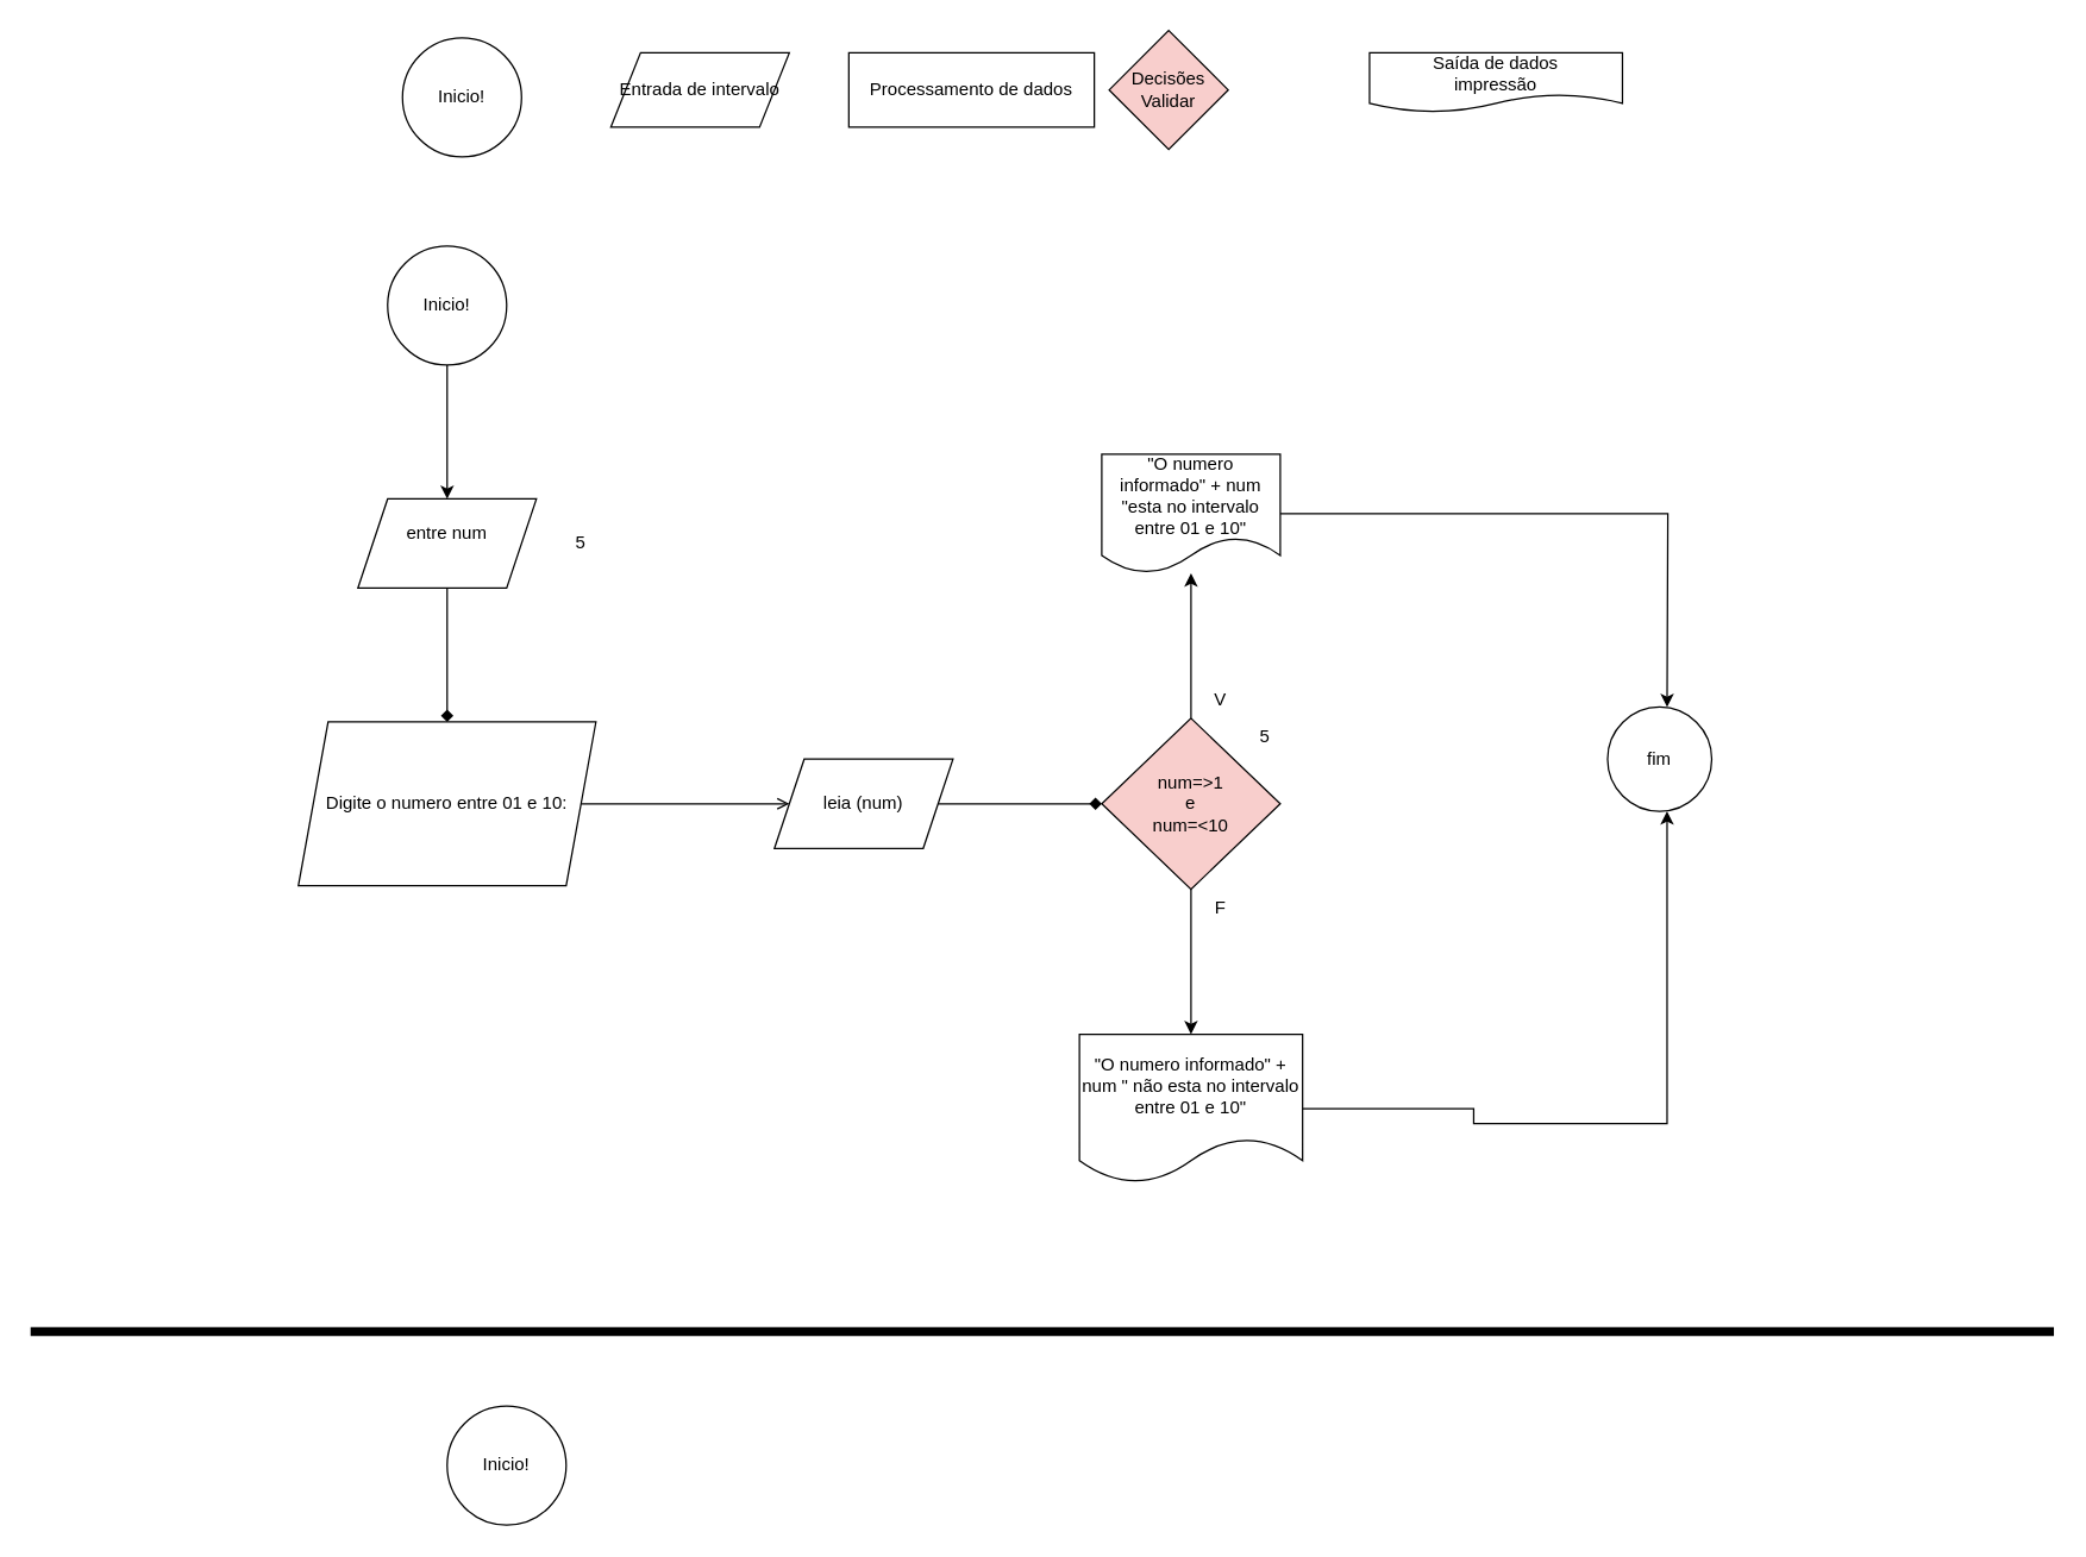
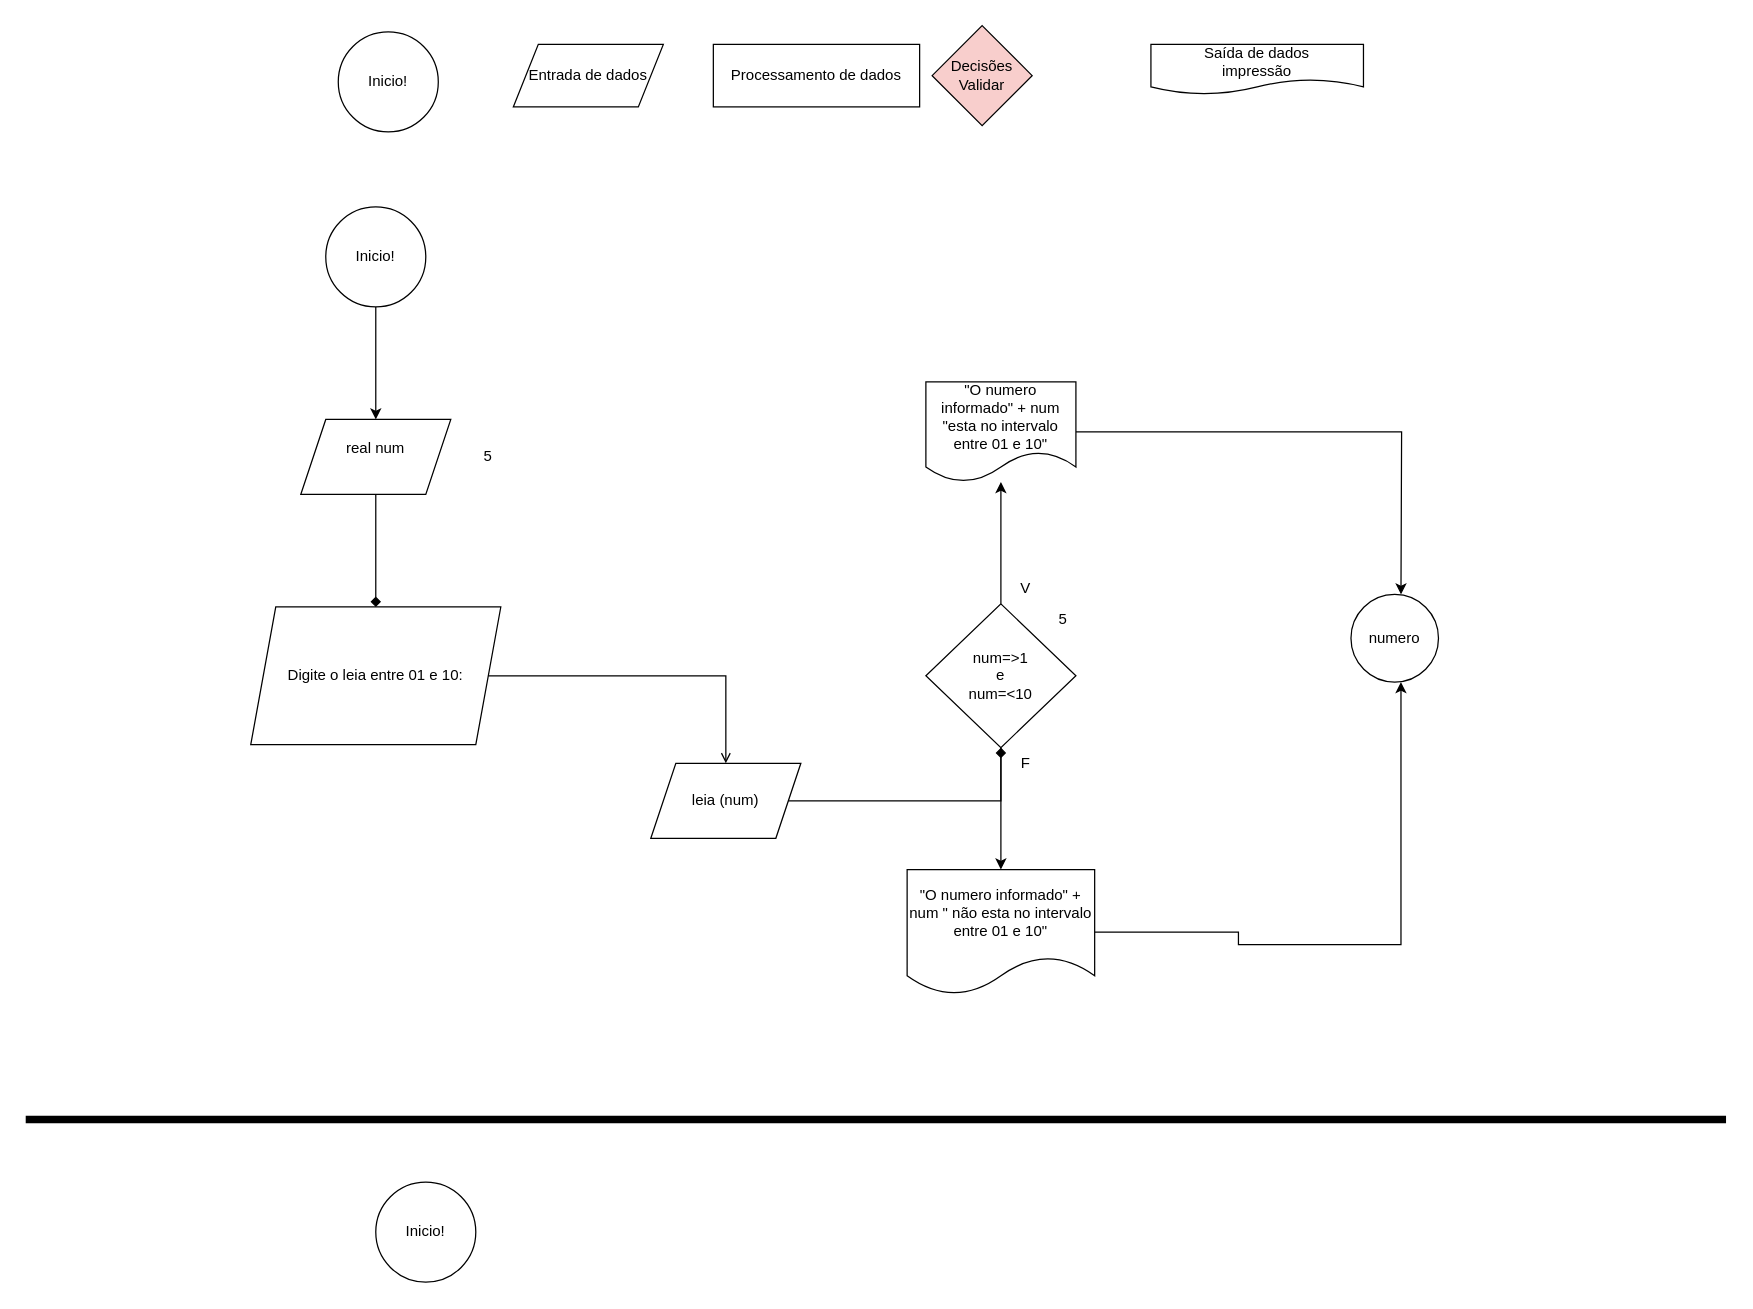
- <mxCell id="5" value="Entrada de intervalo" style="shape=parallelogram;perimeter=parallelogramPerimeter;whiteSpace=wrap;html=1;fixedSize=1;" parent="1" vertex="1"><mxGeometry x="410" y="35" width="120" height="50" as="geometry" /></mxCell>
+ <mxCell id="5" value="Entrada de dados" style="shape=parallelogram;perimeter=parallelogramPerimeter;whiteSpace=wrap;html=1;fixedSize=1;" parent="1" vertex="1"><mxGeometry x="410" y="35" width="120" height="50" as="geometry" /></mxCell>
- <mxCell id="12" value="entre num&lt;div&gt;&lt;br&gt;&lt;/div&gt;" style="shape=parallelogram;perimeter=parallelogramPerimeter;whiteSpace=wrap;html=1;fixedSize=1;" vertex="1" parent="1"><mxGeometry x="240" y="335" width="120" height="60" as="geometry" /></mxCell>
+ <mxCell id="12" value="real num&lt;div&gt;&lt;br&gt;&lt;/div&gt;" style="shape=parallelogram;perimeter=parallelogramPerimeter;whiteSpace=wrap;html=1;fixedSize=1;" vertex="1" parent="1"><mxGeometry x="240" y="335" width="120" height="60" as="geometry" /></mxCell>
- <mxCell id="28" value="fim" style="ellipse;whiteSpace=wrap;html=1;aspect=fixed;" vertex="1" parent="1"><mxGeometry x="1080" y="475" width="70" height="70" as="geometry" /></mxCell>
+ <mxCell id="28" value="numero" style="ellipse;whiteSpace=wrap;html=1;aspect=fixed;" vertex="1" parent="1"><mxGeometry x="1080" y="475" width="70" height="70" as="geometry" /></mxCell>
- <mxCell id="14" value="Digite o numero entre 01 e 10:" style="shape=parallelogram;perimeter=parallelogramPerimeter;whiteSpace=wrap;html=1;fixedSize=1;" vertex="1" parent="1"><mxGeometry x="200" y="485" width="200" height="110" as="geometry" /></mxCell>
+ <mxCell id="14" value="Digite o leia entre 01 e 10:" style="shape=parallelogram;perimeter=parallelogramPerimeter;whiteSpace=wrap;html=1;fixedSize=1;" vertex="1" parent="1"><mxGeometry x="200" y="485" width="200" height="110" as="geometry" /></mxCell>
- <mxCell id="16" value="leia (num)" style="shape=parallelogram;perimeter=parallelogramPerimeter;whiteSpace=wrap;html=1;fixedSize=1;" vertex="1" parent="1"><mxGeometry x="520" y="510" width="120" height="60" as="geometry" /></mxCell>
+ <mxCell id="16" value="leia (num)" style="shape=parallelogram;perimeter=parallelogramPerimeter;whiteSpace=wrap;html=1;fixedSize=1;" vertex="1" parent="1"><mxGeometry x="520" y="610" width="120" height="60" as="geometry" /></mxCell>
- <mxCell id="19" value="num=&amp;gt;1&lt;div&gt;&lt;span style=&quot;background-color: initial;&quot;&gt;e&lt;/span&gt;&lt;/div&gt;&lt;div&gt;&lt;span style=&quot;background-color: initial;&quot;&gt;num=&amp;lt;10&lt;/span&gt;&lt;/div&gt;" style="rhombus;whiteSpace=wrap;html=1;fillColor=#f8cecc;" vertex="1" parent="1"><mxGeometry x="740" y="482.5" width="120" height="115" as="geometry" /></mxCell>
+ <mxCell id="19" value="num=&amp;gt;1&lt;div&gt;&lt;span style=&quot;background-color: initial;&quot;&gt;e&lt;/span&gt;&lt;/div&gt;&lt;div&gt;&lt;span style=&quot;background-color: initial;&quot;&gt;num=&amp;lt;10&lt;/span&gt;&lt;/div&gt;" style="rhombus;whiteSpace=wrap;html=1;" vertex="1" parent="1"><mxGeometry x="740" y="482.5" width="120" height="115" as="geometry" /></mxCell>
